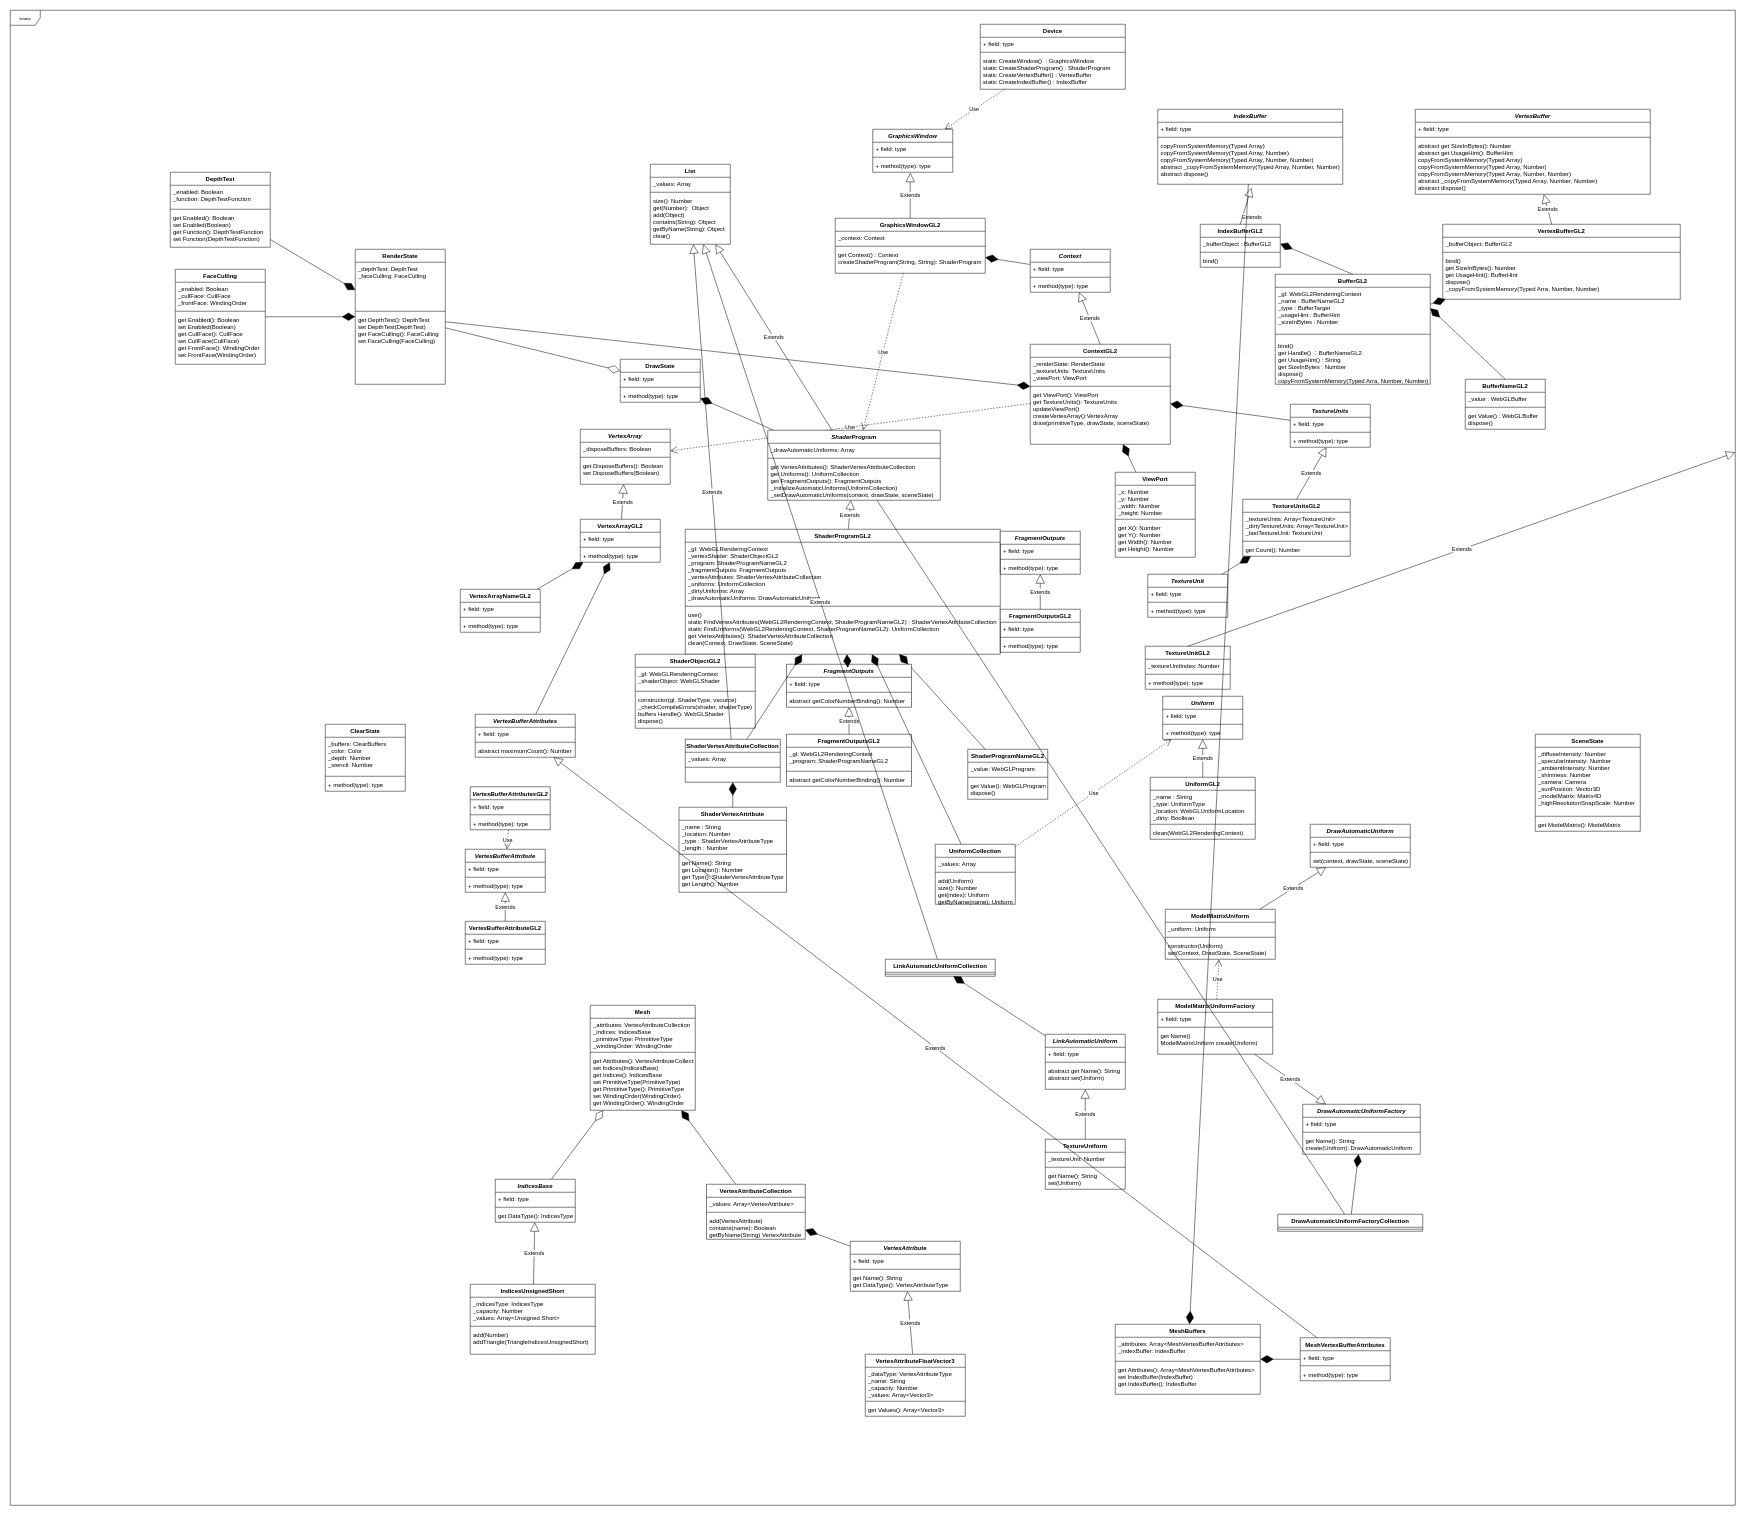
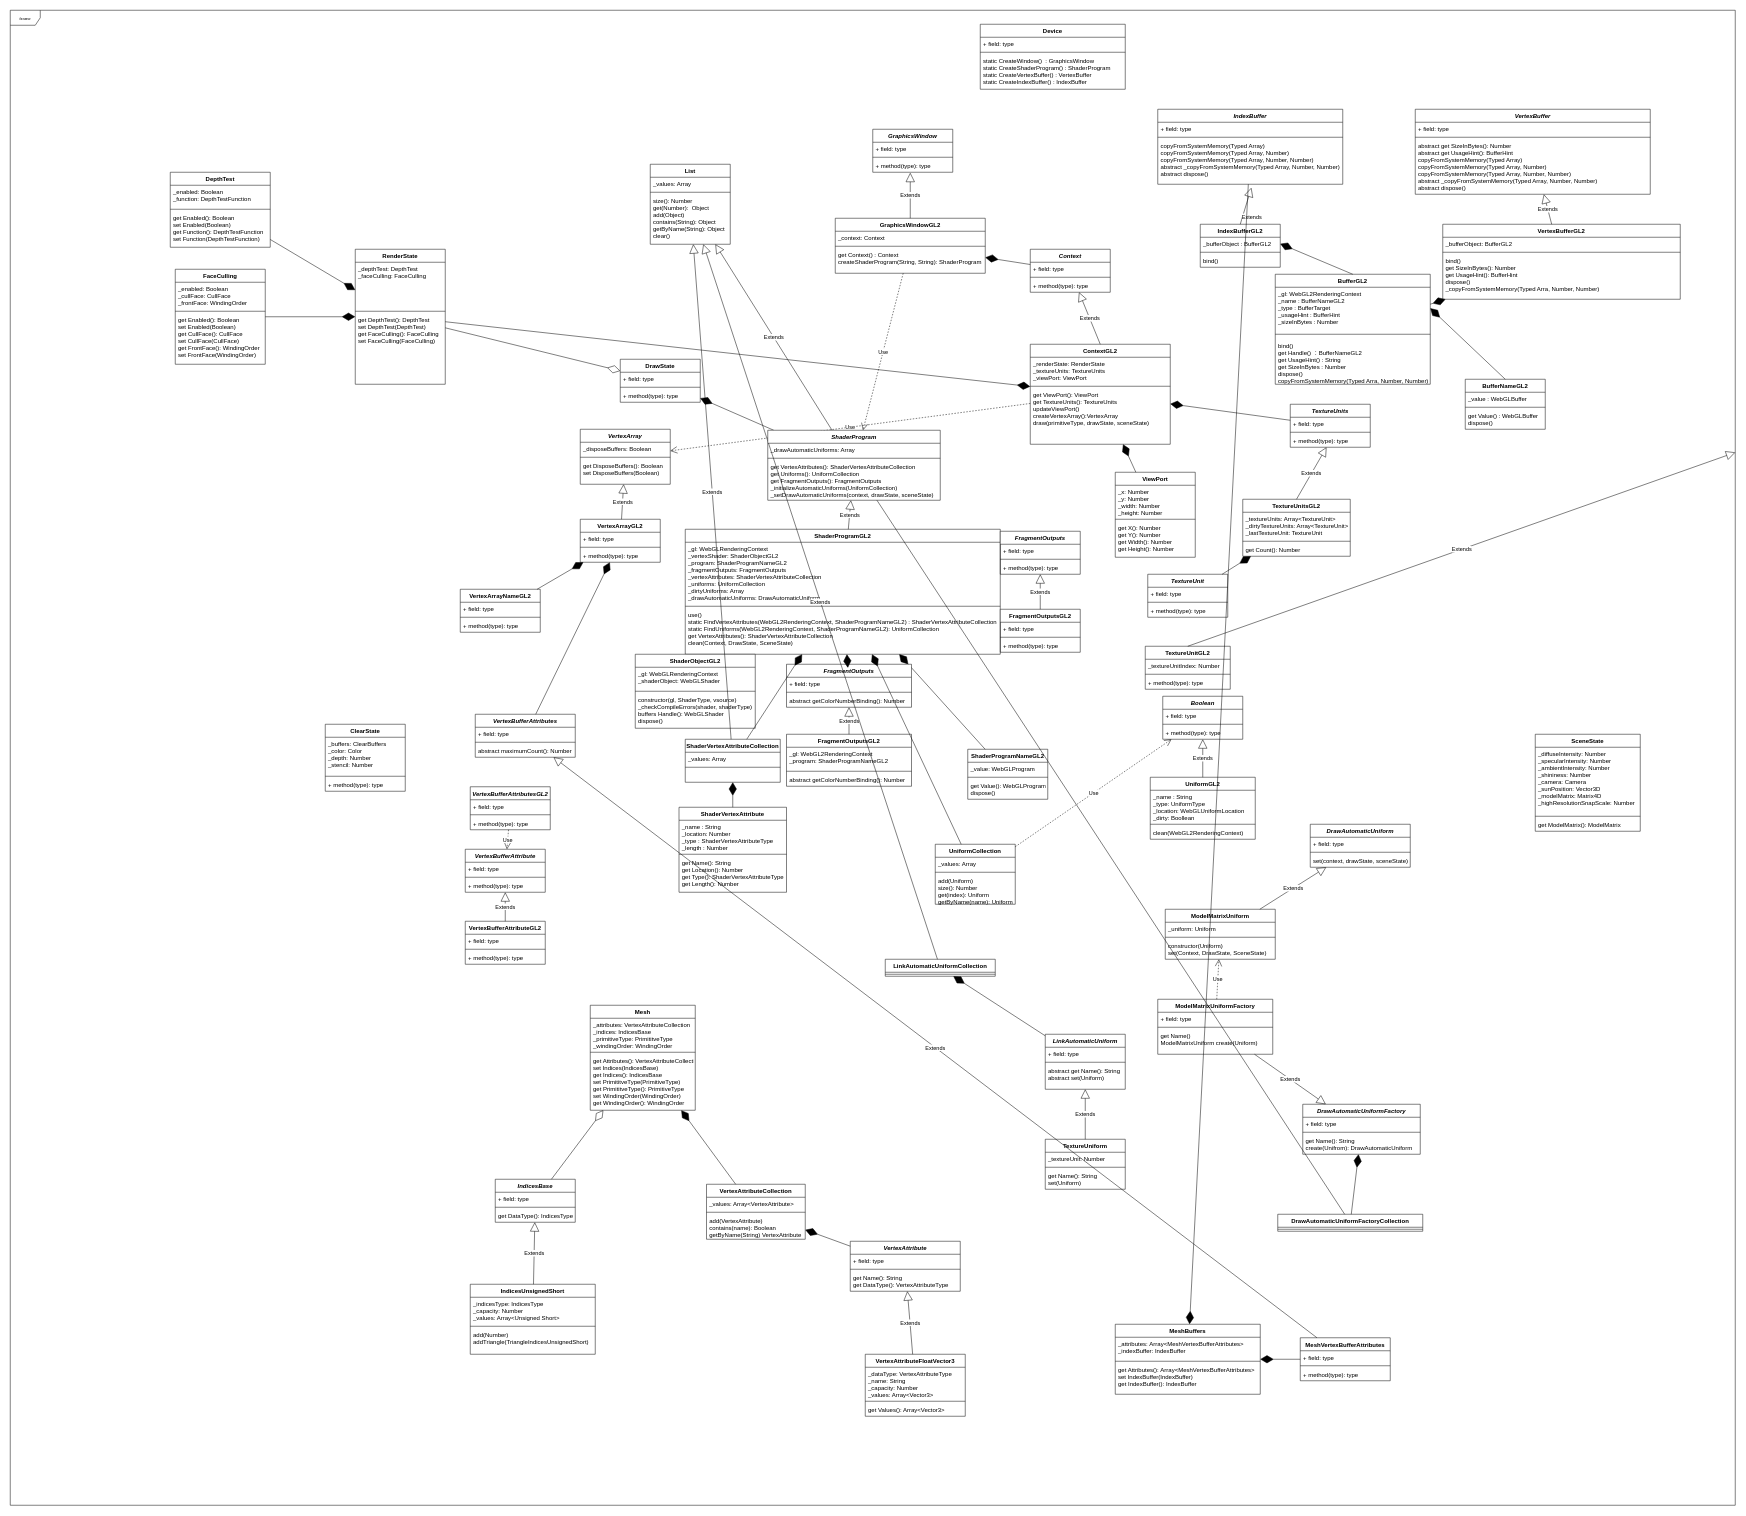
- <mxCell id="69" value="Use" style="endArrow=open;endSize=12;dashed=1;html=1;rounded=0;" parent="1" source="3" target="26" edge="1"><mxGeometry width="160" relative="1" as="geometry"><mxPoint x="1830" y="288" as="sourcePoint" /><mxPoint x="1990" y="288" as="targetPoint" /></mxGeometry></mxCell>
- <mxCell id="145" value="Uniform" style="swimlane;fontStyle=3;align=center;verticalAlign=top;childLayout=stackLayout;horizontal=1;startSize=26;horizontalStack=0;resizeParent=1;resizeParentMax=0;resizeLast=0;collapsible=1;marginBottom=0;" parent="1" vertex="1"><mxGeometry x="2325" y="1392" width="160" height="86" as="geometry" /></mxCell>
+ <mxCell id="145" value="Boolean" style="swimlane;fontStyle=3;align=center;verticalAlign=top;childLayout=stackLayout;horizontal=1;startSize=26;horizontalStack=0;resizeParent=1;resizeParentMax=0;resizeLast=0;collapsible=1;marginBottom=0;" parent="1" vertex="1"><mxGeometry x="2325" y="1392" width="160" height="86" as="geometry" /></mxCell>
